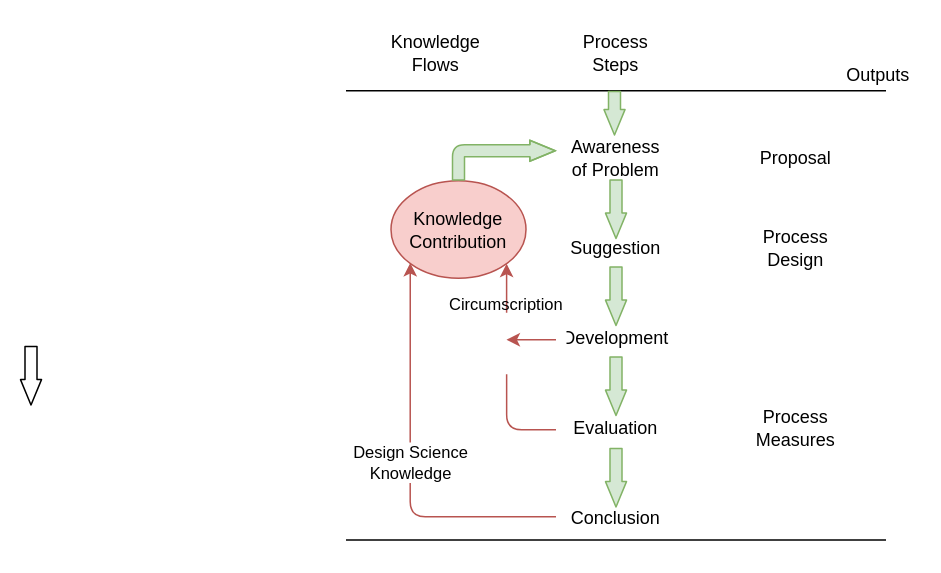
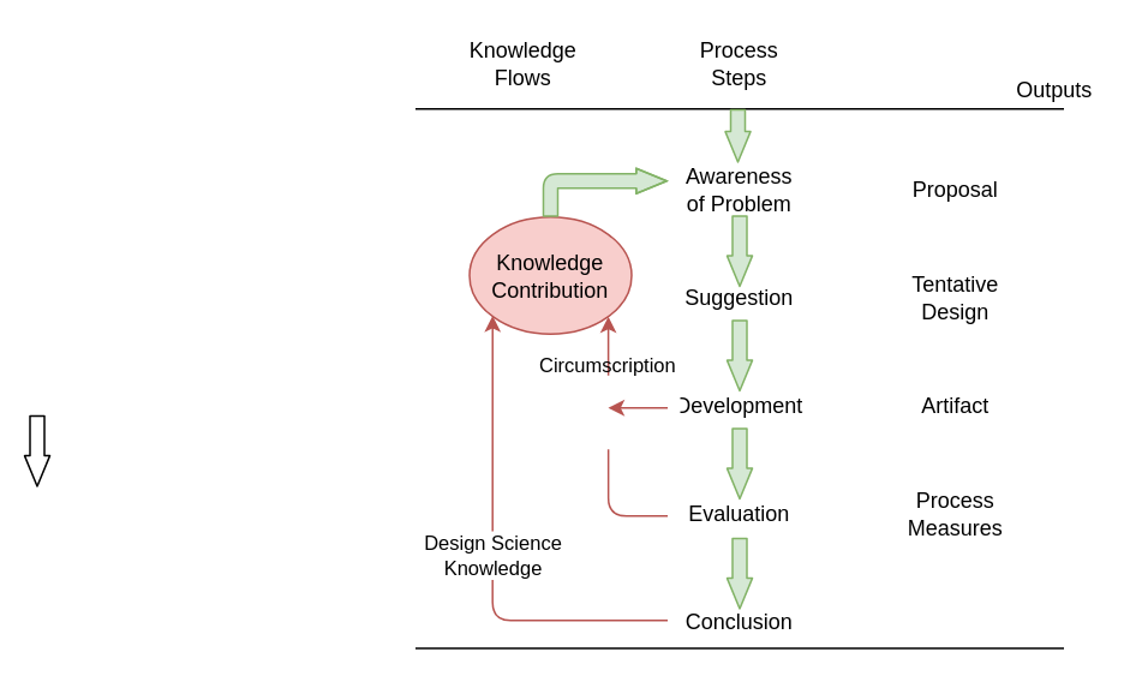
- <mxCell id="13" value="Process Design&lt;br&gt;" style="text;html=1;strokeColor=none;fillColor=none;align=center;verticalAlign=middle;whiteSpace=wrap;rounded=0;" vertex="1" parent="1"><mxGeometry x="510" y="150" width="40" height="30" as="geometry" /></mxCell>
+ <mxCell id="13" value="Tentative Design&lt;br&gt;" style="text;html=1;strokeColor=none;fillColor=none;align=center;verticalAlign=middle;whiteSpace=wrap;rounded=0;" vertex="1" parent="1"><mxGeometry x="510" y="150" width="40" height="30" as="geometry" /></mxCell>
+ <mxCell id="14" value="Artifact&lt;br&gt;" style="text;html=1;strokeColor=none;fillColor=none;align=center;verticalAlign=middle;whiteSpace=wrap;rounded=0;" vertex="1" parent="1"><mxGeometry x="510" y="210" width="40" height="30" as="geometry" /></mxCell>
